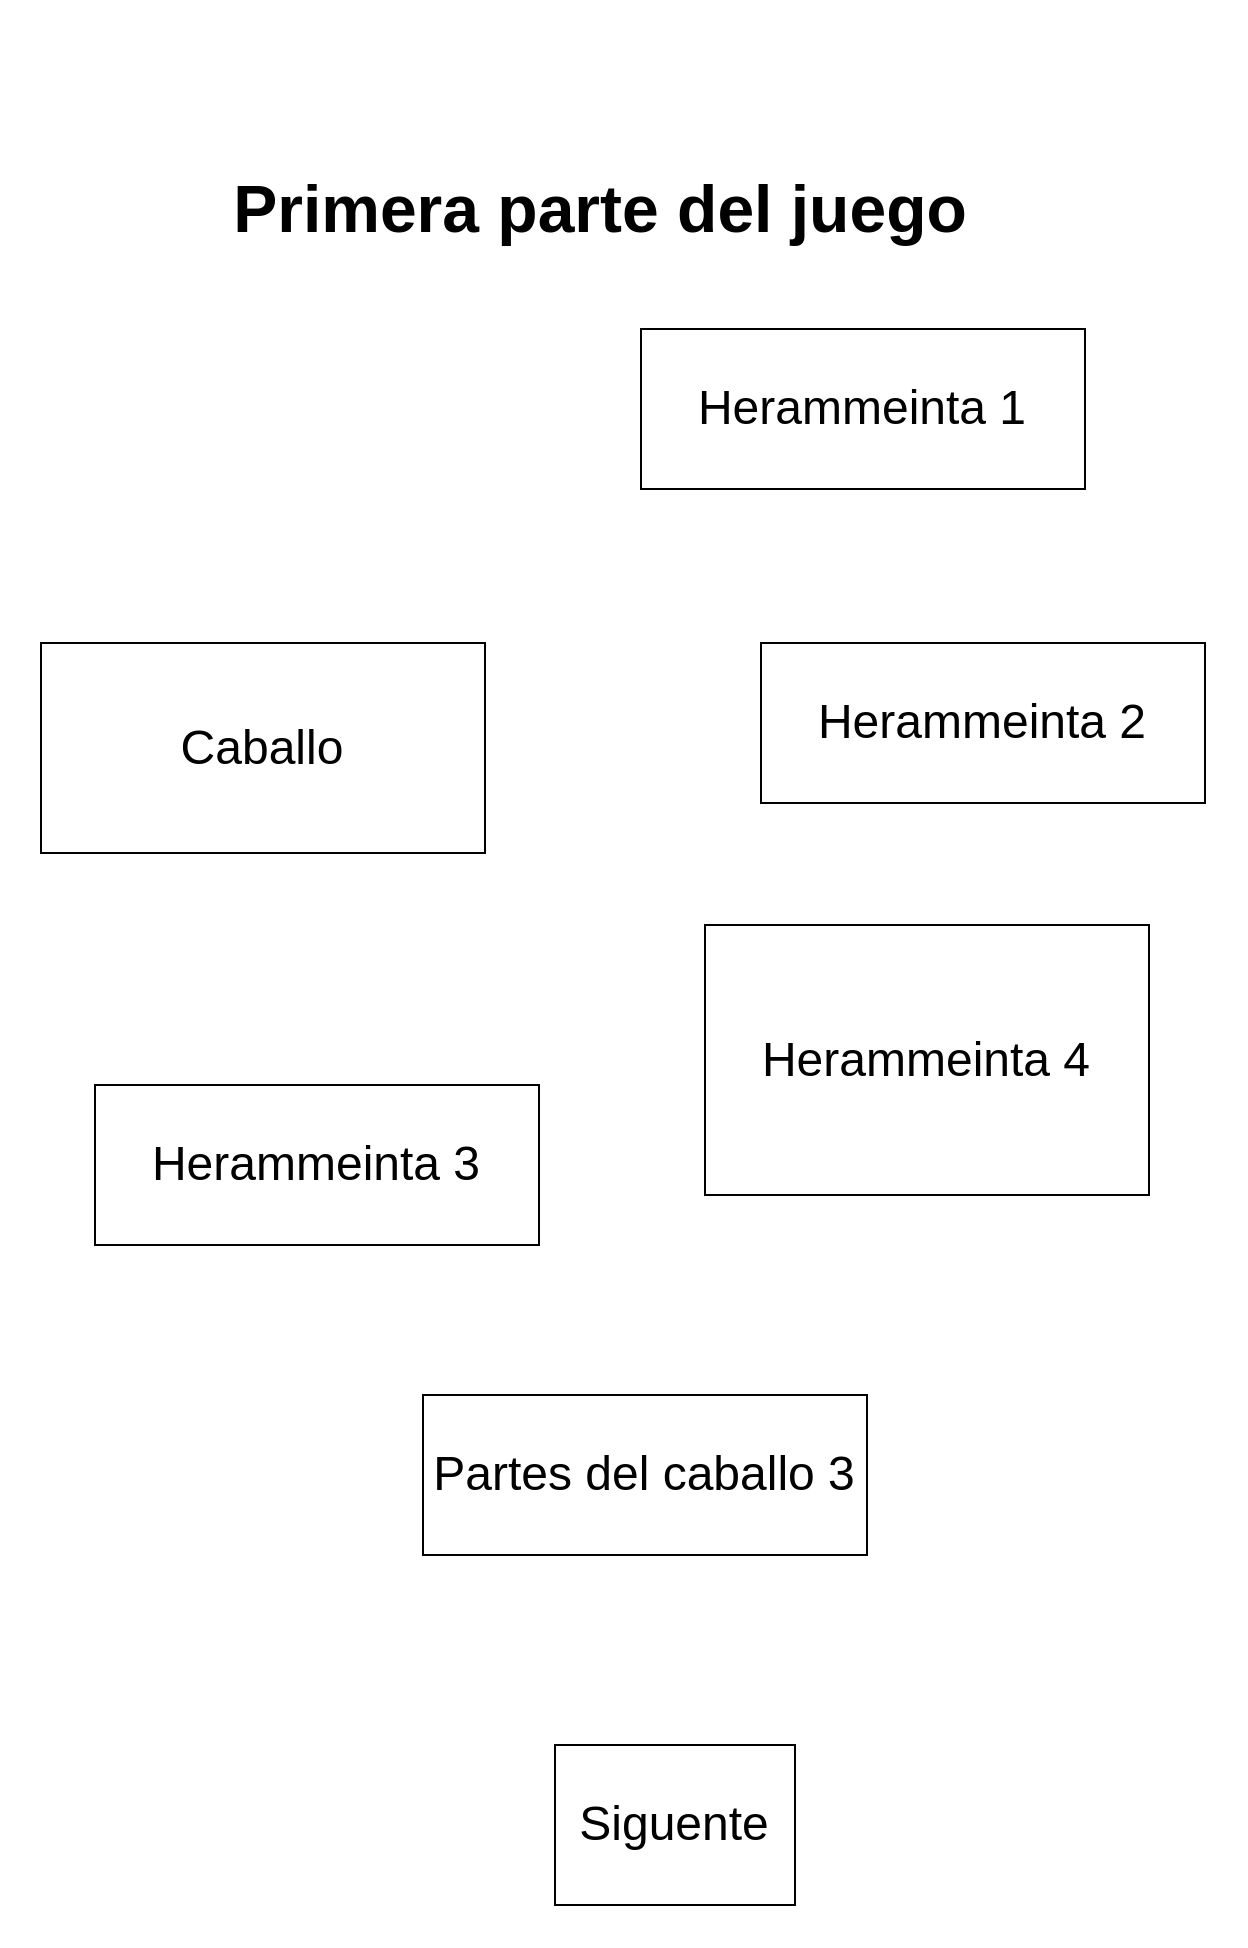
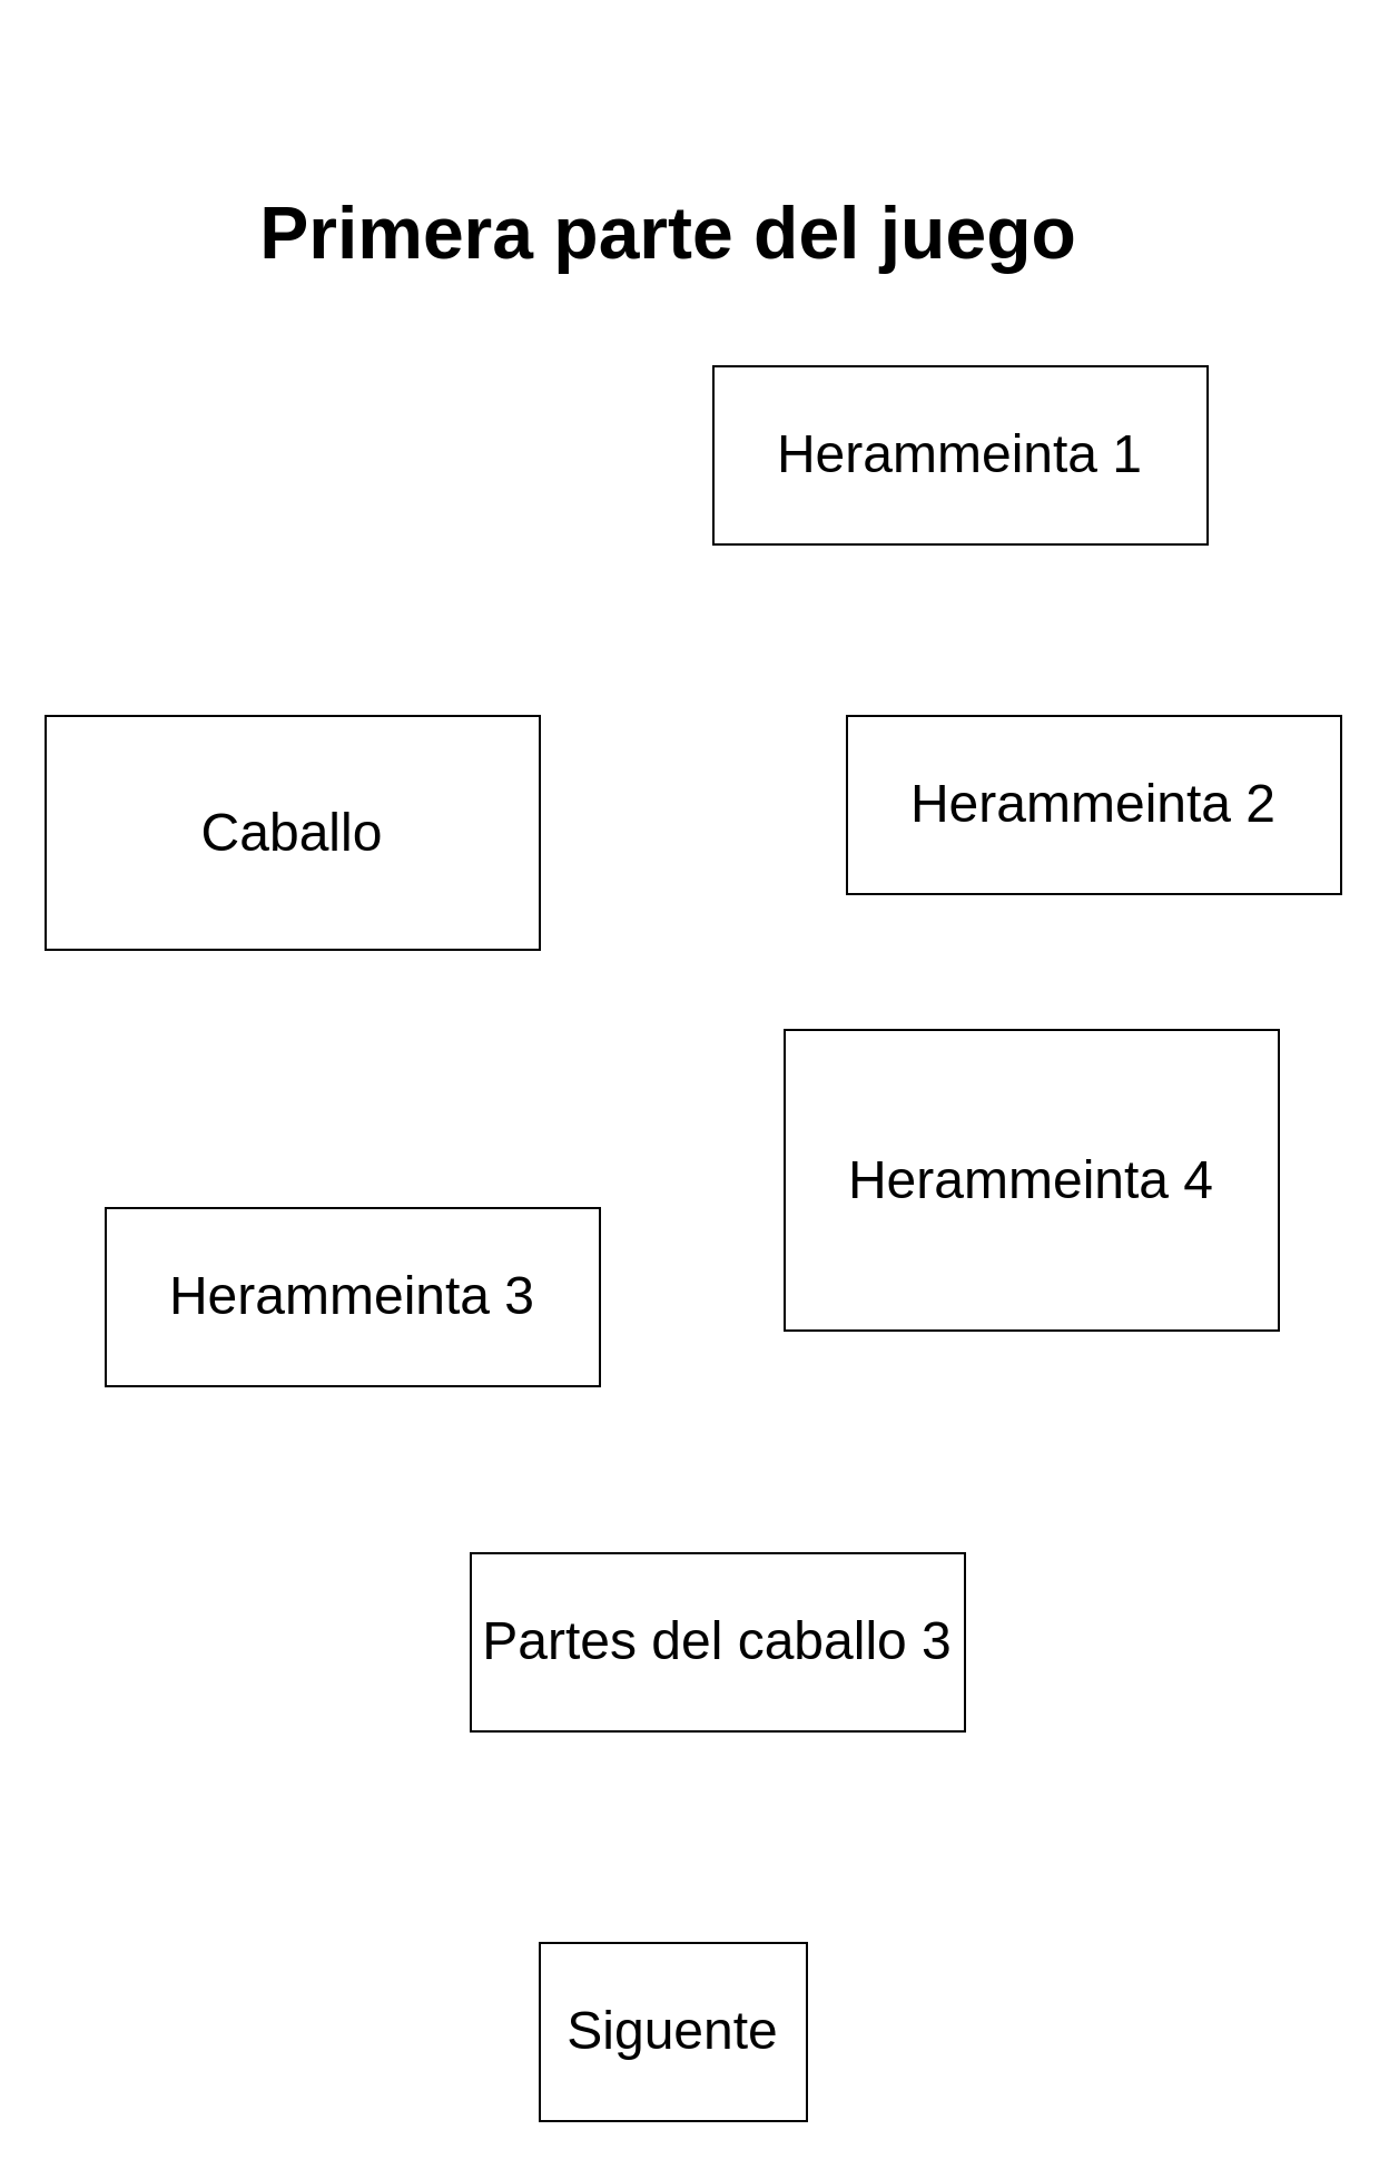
- <mxCell id="3" value="&lt;font style=&quot;font-size: 24px;&quot;&gt;Siguente&lt;/font&gt;" style="rounded=0;whiteSpace=wrap;html=1;" parent="1" vertex="1"><mxGeometry x="277" y="872" width="120" height="80" as="geometry" /></mxCell>
+ <mxCell id="3" value="&lt;font style=&quot;font-size: 24px;&quot;&gt;Siguente&lt;/font&gt;" style="rounded=0;whiteSpace=wrap;html=1;" parent="1" vertex="1"><mxGeometry x="242" y="872" width="120" height="80" as="geometry" /></mxCell>
